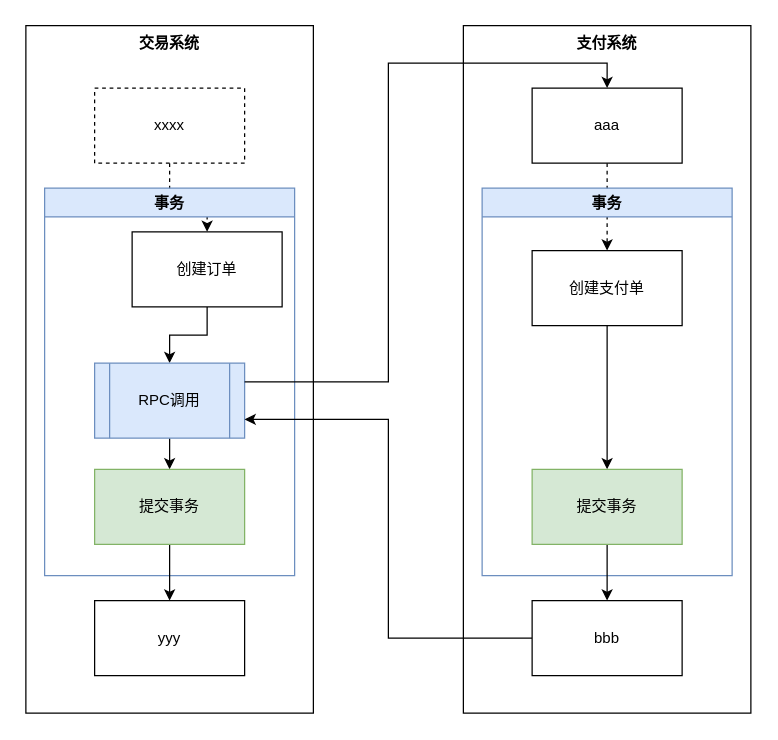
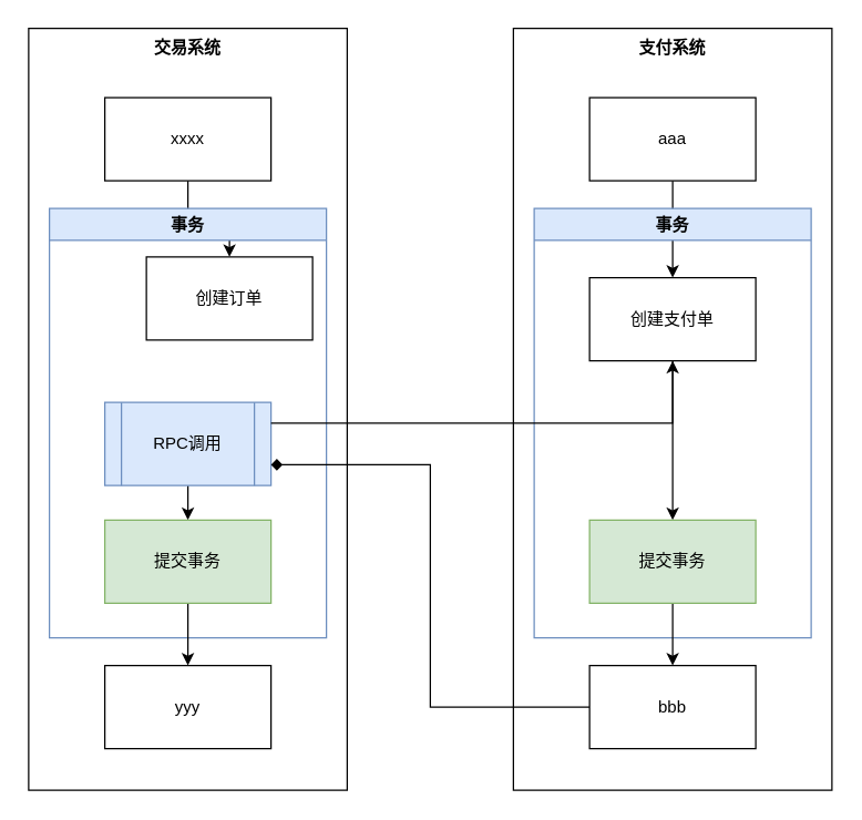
- <mxCell id="23" style="edgeStyle=orthogonalEdgeStyle;rounded=0;orthogonalLoop=1;jettySize=auto;html=1;entryX=0.5;entryY=0;entryDx=0;entryDy=0;exitX=1;exitY=0.25;exitDx=0;exitDy=0;" edge="1" parent="1" source="9" target="15"><mxGeometry relative="1" as="geometry" /></mxCell>
+ <mxCell id="23" style="edgeStyle=orthogonalEdgeStyle;rounded=0;orthogonalLoop=1;jettySize=auto;html=1;exitX=1;exitY=0.25;exitDx=0;exitDy=0;" edge="1" parent="1" source="9" target="18"><mxGeometry relative="1" as="geometry" /></mxCell>
- <mxCell id="4" value="xxxx" style="rounded=0;whiteSpace=wrap;html=1;dashed=1;" vertex="1" parent="1"><mxGeometry x="75" y="70" width="120" height="60" as="geometry" /></mxCell>
+ <mxCell id="4" value="xxxx" style="rounded=0;whiteSpace=wrap;html=1;" vertex="1" parent="1"><mxGeometry x="75" y="70" width="120" height="60" as="geometry" /></mxCell>
- <mxCell id="3" style="edgeStyle=orthogonalEdgeStyle;rounded=0;orthogonalLoop=1;jettySize=auto;html=1;entryX=0.5;entryY=0;entryDx=0;entryDy=0;dashed=1;" edge="1" parent="1" source="4" target="7"><mxGeometry relative="1" as="geometry" /></mxCell>
+ <mxCell id="3" style="edgeStyle=orthogonalEdgeStyle;rounded=0;orthogonalLoop=1;jettySize=auto;html=1;entryX=0.5;entryY=0;entryDx=0;entryDy=0;" edge="1" parent="1" source="4" target="7"><mxGeometry relative="1" as="geometry" /></mxCell>
- <mxCell id="14" style="edgeStyle=orthogonalEdgeStyle;rounded=0;orthogonalLoop=1;jettySize=auto;html=1;entryX=0.5;entryY=0;entryDx=0;entryDy=0;dashed=1;" edge="1" parent="1" source="15" target="18"><mxGeometry relative="1" as="geometry" /></mxCell>
+ <mxCell id="14" style="edgeStyle=orthogonalEdgeStyle;rounded=0;orthogonalLoop=1;jettySize=auto;html=1;entryX=0.5;entryY=0;entryDx=0;entryDy=0;" edge="1" parent="1" source="15" target="18"><mxGeometry relative="1" as="geometry" /></mxCell>
- <mxCell id="6" style="edgeStyle=orthogonalEdgeStyle;rounded=0;orthogonalLoop=1;jettySize=auto;html=1;entryX=0.5;entryY=0;entryDx=0;entryDy=0;" edge="1" parent="1" source="7" target="9"><mxGeometry relative="1" as="geometry" /></mxCell>
- <mxCell id="21" style="edgeStyle=orthogonalEdgeStyle;rounded=0;orthogonalLoop=1;jettySize=auto;html=1;entryX=1;entryY=0.75;entryDx=0;entryDy=0;" edge="1" parent="1" source="22" target="9"><mxGeometry relative="1" as="geometry" /></mxCell>
+ <mxCell id="21" style="edgeStyle=orthogonalEdgeStyle;rounded=0;orthogonalLoop=1;jettySize=auto;html=1;entryX=1;entryY=0.75;entryDx=0;entryDy=0;endArrow=diamond;" edge="1" parent="1" source="22" target="9"><mxGeometry relative="1" as="geometry" /></mxCell>
